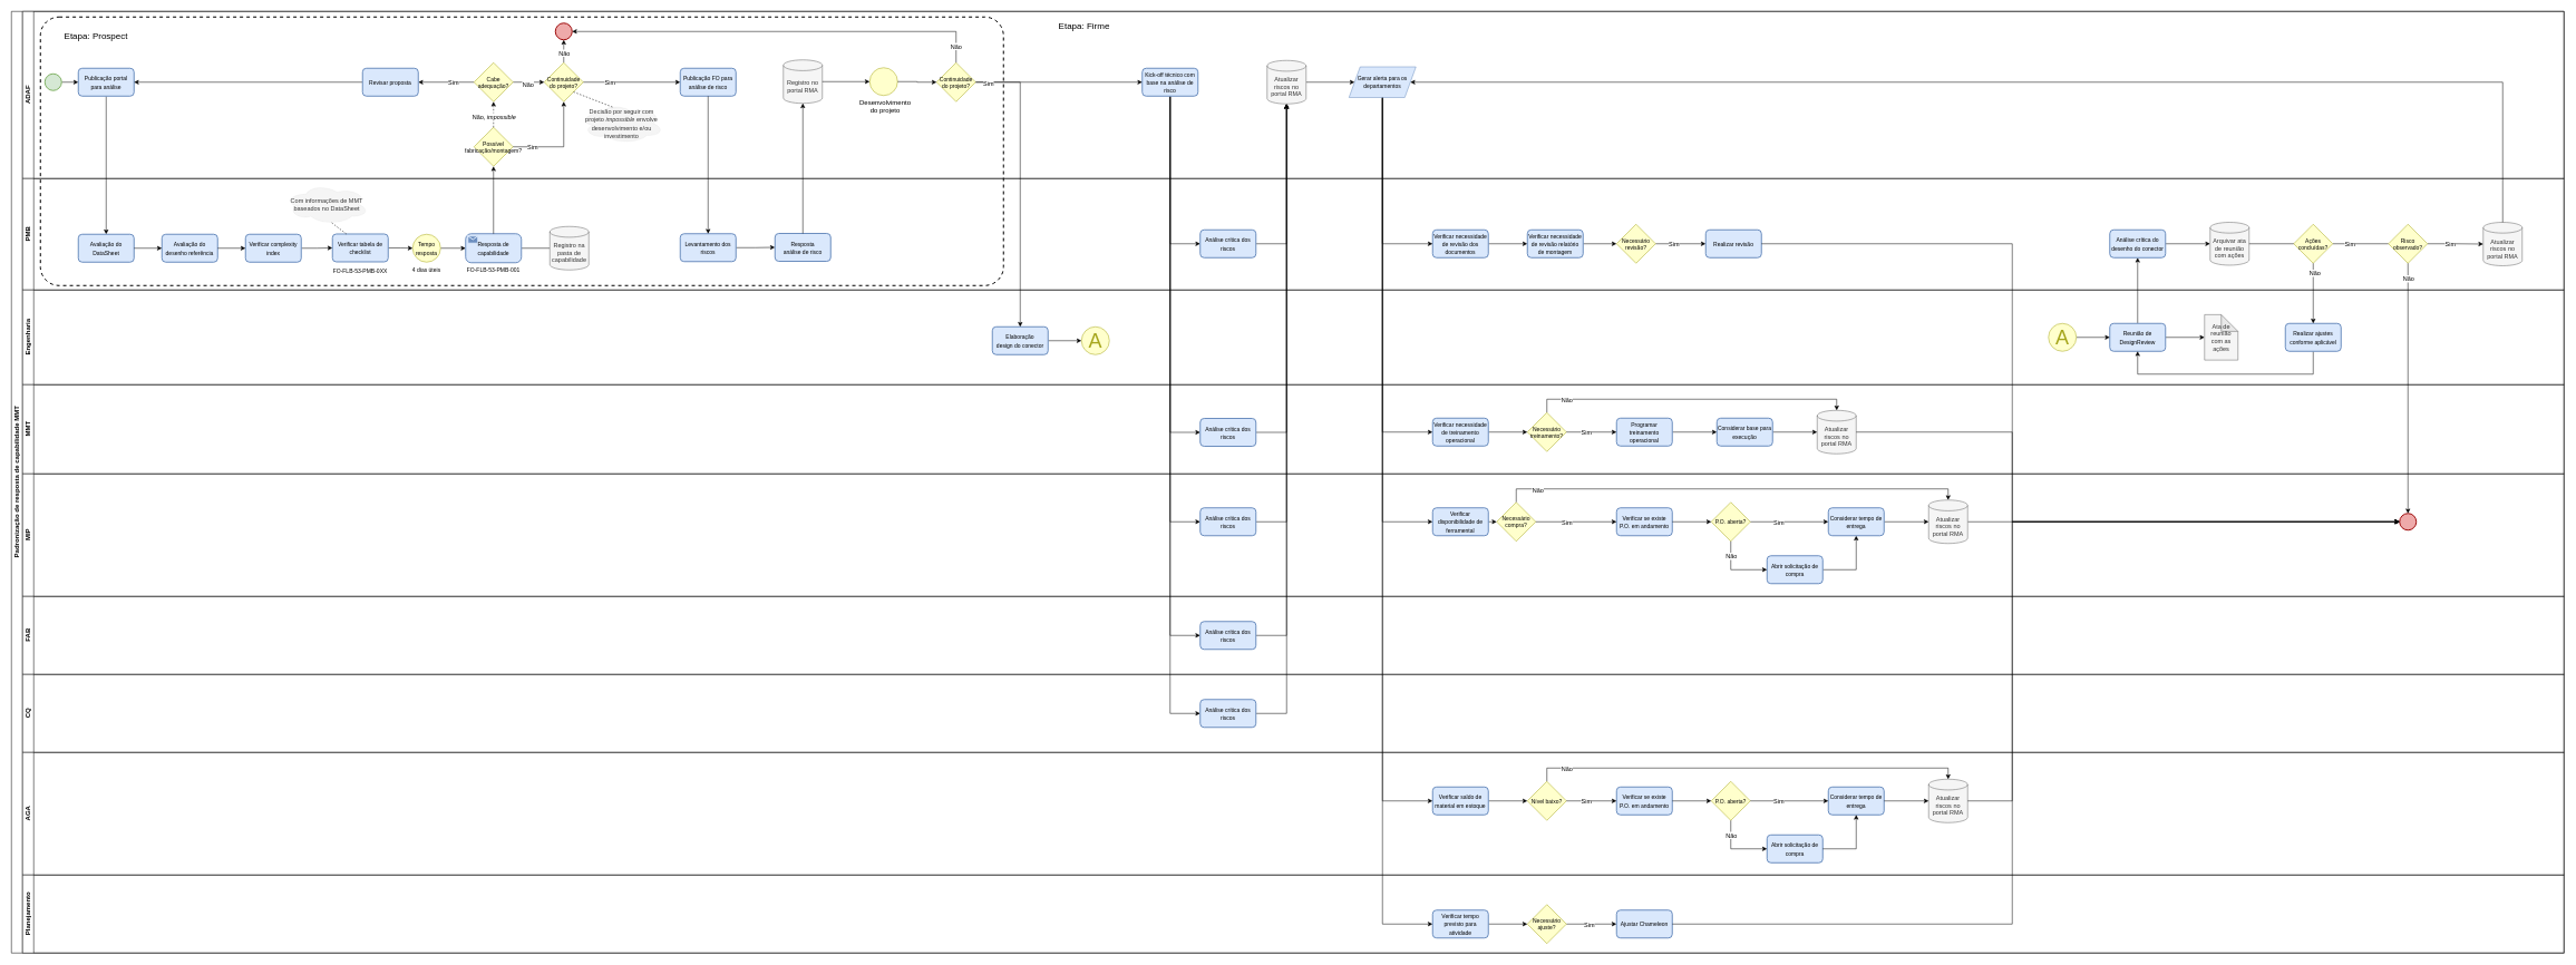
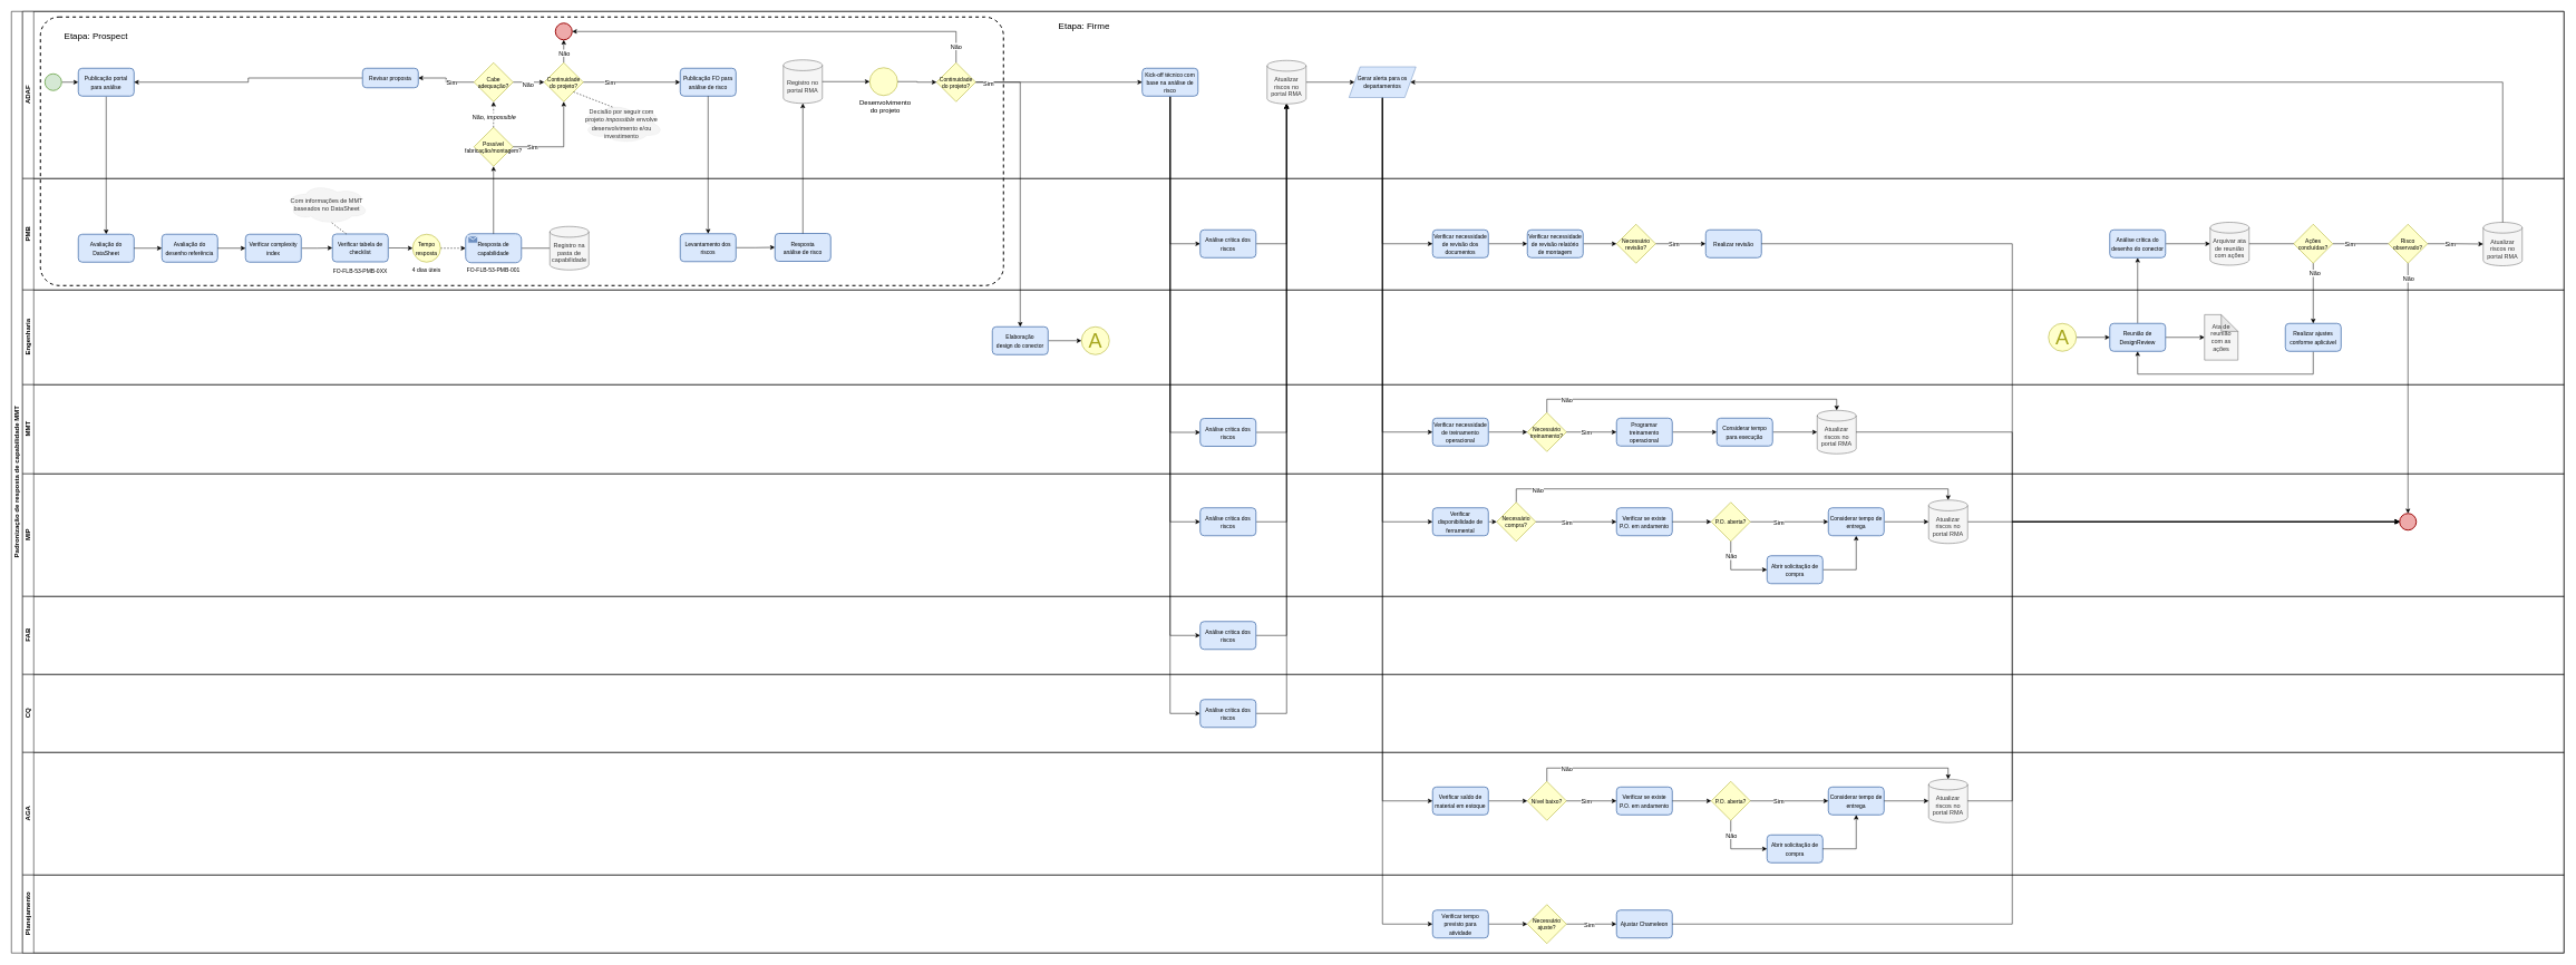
- <mxCell id="40" value="&lt;span style=&quot;font-size: 10px;&quot;&gt;Revisar proposta&lt;br&gt;&lt;/span&gt;" style="rounded=1;whiteSpace=wrap;html=1;absoluteArcSize=1;arcSize=14;strokeWidth=2;fillColor=#dae8fc;strokeColor=#6c8ebf;" parent="19" vertex="1"><mxGeometry x="610" y="102" width="100" height="50" as="geometry" /></mxCell>
+ <mxCell id="40" value="&lt;span style=&quot;font-size: 10px;&quot;&gt;Revisar proposta&lt;br&gt;&lt;/span&gt;" style="rounded=1;whiteSpace=wrap;html=1;absoluteArcSize=1;arcSize=14;strokeWidth=2;fillColor=#dae8fc;strokeColor=#6c8ebf;" parent="19" vertex="1"><mxGeometry x="610" y="102" width="100" height="35" as="geometry" /></mxCell>
- <mxCell id="60" style="edgeStyle=orthogonalEdgeStyle;rounded=0;orthogonalLoop=1;jettySize=auto;html=1;exitX=1;exitY=0.5;exitDx=0;exitDy=0;entryX=0;entryY=0.5;entryDx=0;entryDy=0;entryPerimeter=0;" parent="53" source="61" target="85" edge="1"><mxGeometry relative="1" as="geometry"><mxPoint x="795" y="124.97" as="targetPoint" /></mxGeometry></mxCell>
+ <mxCell id="60" style="edgeStyle=orthogonalEdgeStyle;rounded=0;orthogonalLoop=1;jettySize=auto;html=1;exitX=1;exitY=0.5;exitDx=0;exitDy=0;entryX=0;entryY=0.5;entryDx=0;entryDy=0;entryPerimeter=0;dashed=1;" parent="53" source="61" target="85" edge="1"><mxGeometry relative="1" as="geometry"><mxPoint x="795" y="124.97" as="targetPoint" /></mxGeometry></mxCell>
- <mxCell id="124" value="&lt;span style=&quot;font-size: 10px;&quot;&gt;Considerar base para execução&lt;/span&gt;" style="rounded=1;whiteSpace=wrap;html=1;absoluteArcSize=1;arcSize=14;strokeWidth=2;fillColor=#dae8fc;strokeColor=#6c8ebf;" vertex="1" parent="111"><mxGeometry x="3040" y="60" width="100" height="50" as="geometry" /></mxCell>
+ <mxCell id="124" value="&lt;span style=&quot;font-size: 10px;&quot;&gt;Considerar tempo para execução&lt;/span&gt;" style="rounded=1;whiteSpace=wrap;html=1;absoluteArcSize=1;arcSize=14;strokeWidth=2;fillColor=#dae8fc;strokeColor=#6c8ebf;" vertex="1" parent="111"><mxGeometry x="3040" y="60" width="100" height="50" as="geometry" /></mxCell>
